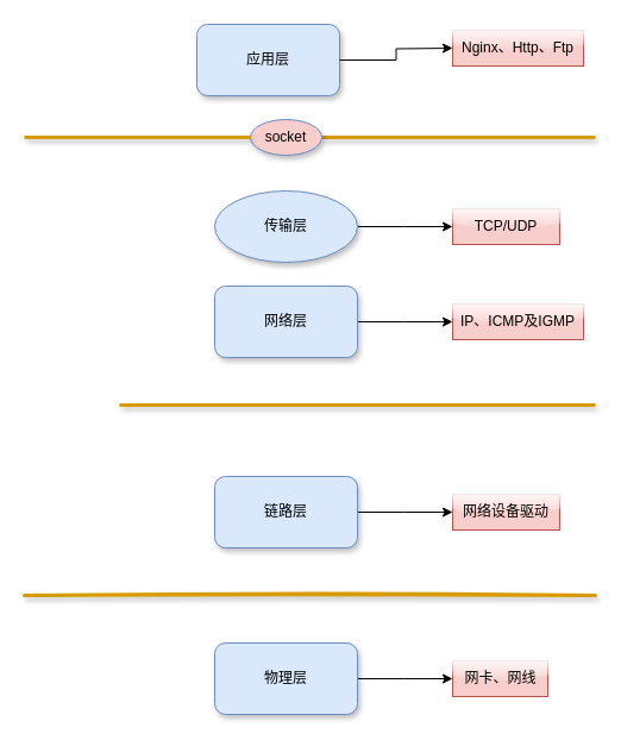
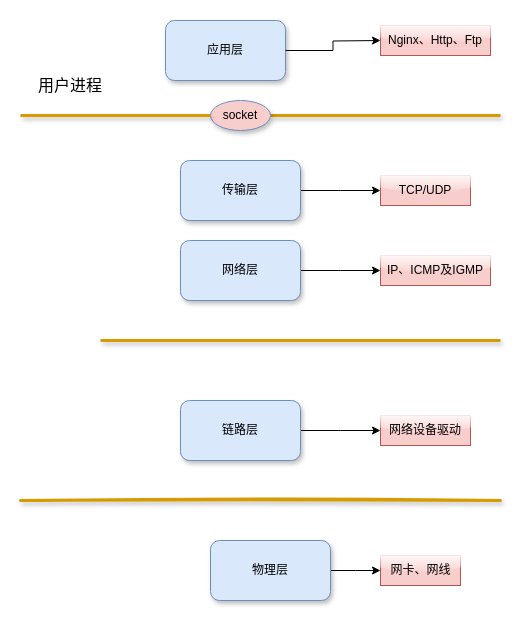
+ <mxCell id="22" value="用户进程" style="text;html=1;strokeColor=none;fillColor=none;align=center;verticalAlign=middle;whiteSpace=wrap;rounded=0;strokeWidth=4;fontSize=16;glass=0;sketch=0;shadow=0;" vertex="1" parent="1"><mxGeometry x="30" y="70" width="80" height="30" as="geometry" /></mxCell>
- <mxCell id="13" value="传输层" style="ellipse;whiteSpace=wrap;html=1;fillColor=#dae8fc;strokeColor=#6c8ebf;shadow=1;sketch=0;" vertex="1" parent="1"><mxGeometry x="180" y="160" width="120" height="60" as="geometry" /></mxCell>
+ <mxCell id="13" value="传输层" style="rounded=1;whiteSpace=wrap;html=1;fillColor=#dae8fc;strokeColor=#6c8ebf;shadow=1;sketch=0;" vertex="1" parent="1"><mxGeometry x="180" y="160" width="120" height="60" as="geometry" /></mxCell>
- <mxCell id="4" value="物理层" style="rounded=1;whiteSpace=wrap;html=1;fillColor=#dae8fc;strokeColor=#6c8ebf;shadow=1;" vertex="1" parent="1"><mxGeometry x="180" y="540" width="120" height="60" as="geometry" /></mxCell>
+ <mxCell id="4" value="物理层" style="rounded=1;whiteSpace=wrap;html=1;fillColor=#dae8fc;strokeColor=#6c8ebf;shadow=1;" vertex="1" parent="1"><mxGeometry x="210" y="540" width="120" height="60" as="geometry" /></mxCell>
